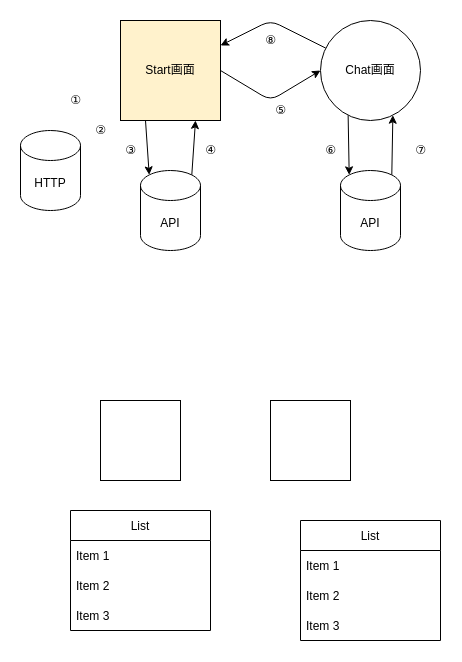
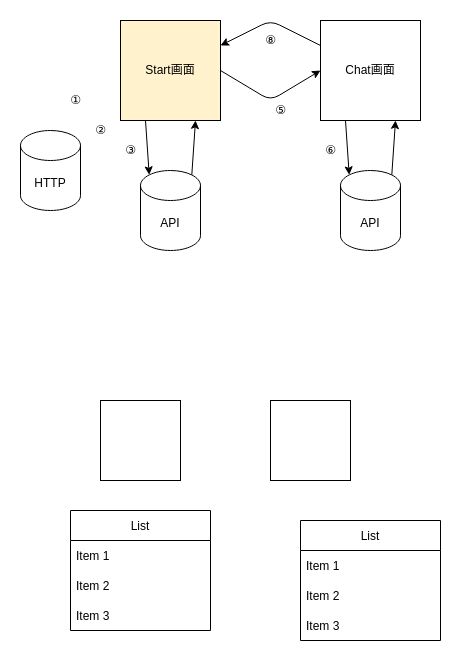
- <mxCell id="12" value="Chat画面" style="ellipse;whiteSpace=wrap;html=1;aspect=fixed;" vertex="1" parent="1"><mxGeometry x="320" y="20" width="100" height="100" as="geometry" /></mxCell>
+ <mxCell id="12" value="Chat画面" style="whiteSpace=wrap;html=1;aspect=fixed;" vertex="1" parent="1"><mxGeometry x="320" y="20" width="100" height="100" as="geometry" /></mxCell>
- <mxCell id="16" value="④" style="text;html=1;align=center;verticalAlign=middle;resizable=0;points=[];autosize=1;strokeColor=none;fillColor=none;" vertex="1" parent="1"><mxGeometry x="195" y="140" width="30" height="20" as="geometry" /></mxCell>
- <mxCell id="19" value="⑦" style="text;html=1;align=center;verticalAlign=middle;resizable=0;points=[];autosize=1;strokeColor=none;fillColor=none;" vertex="1" parent="1"><mxGeometry x="405" y="140" width="30" height="20" as="geometry" /></mxCell>
